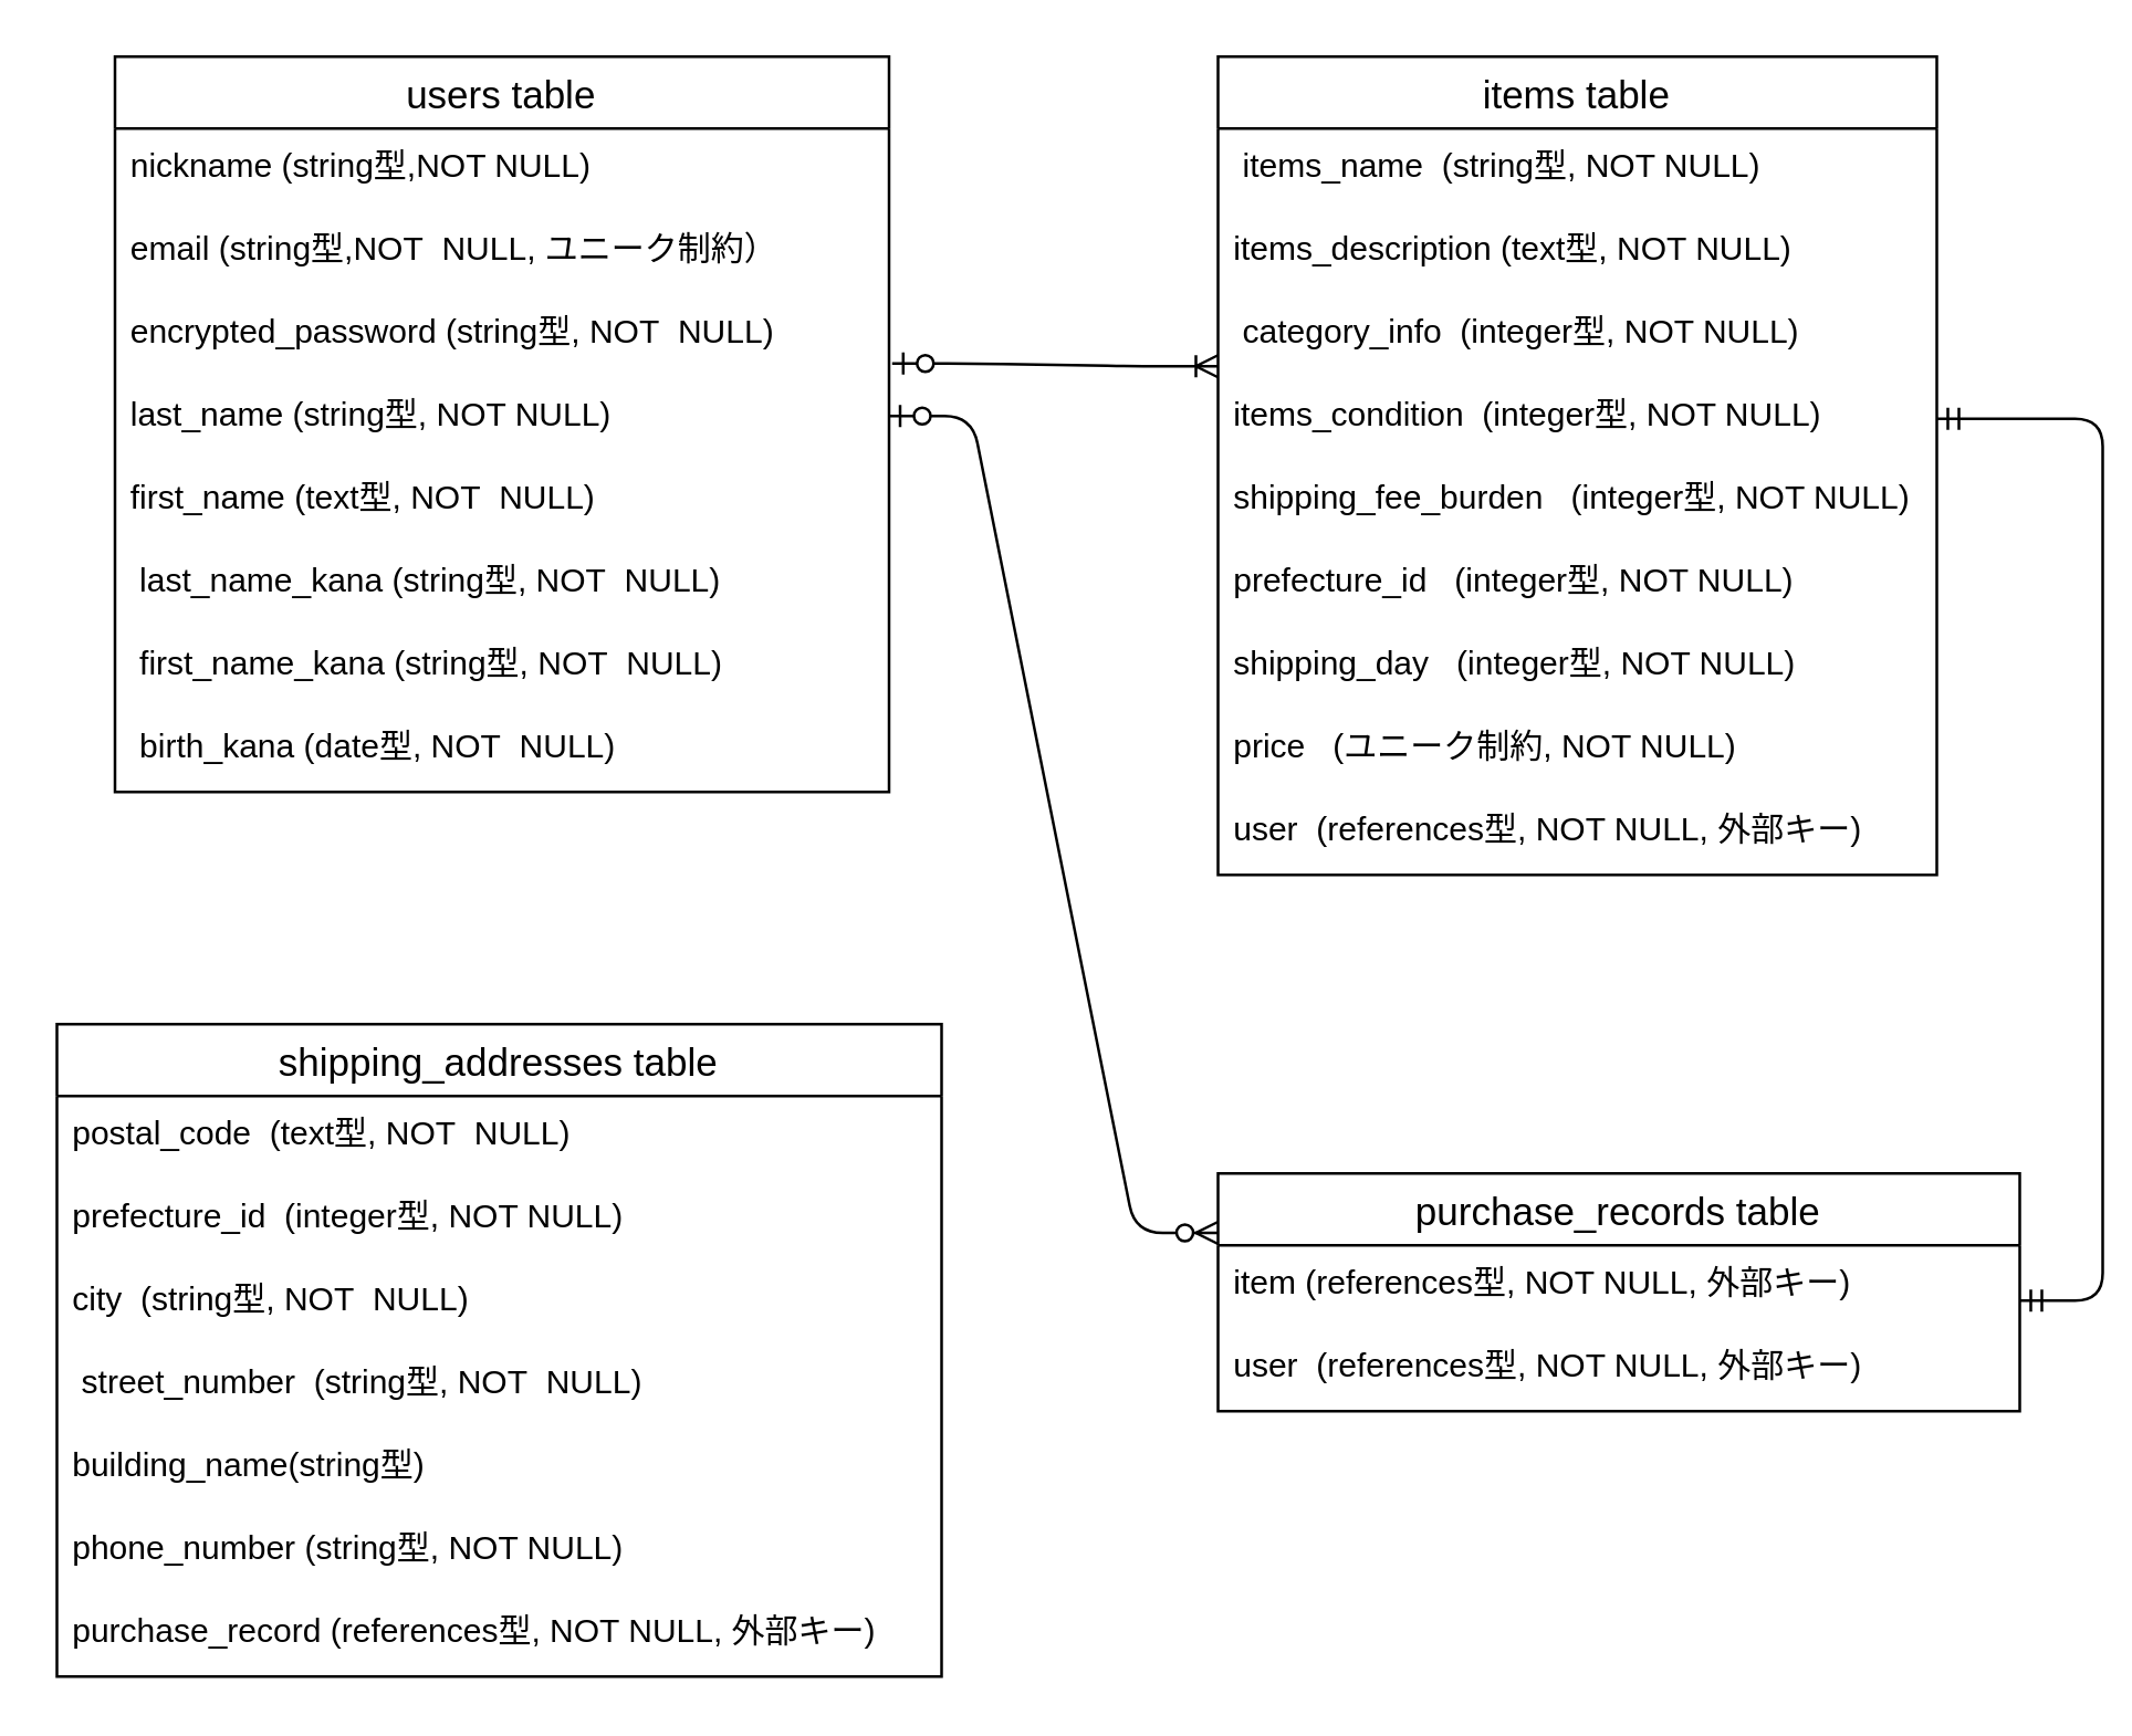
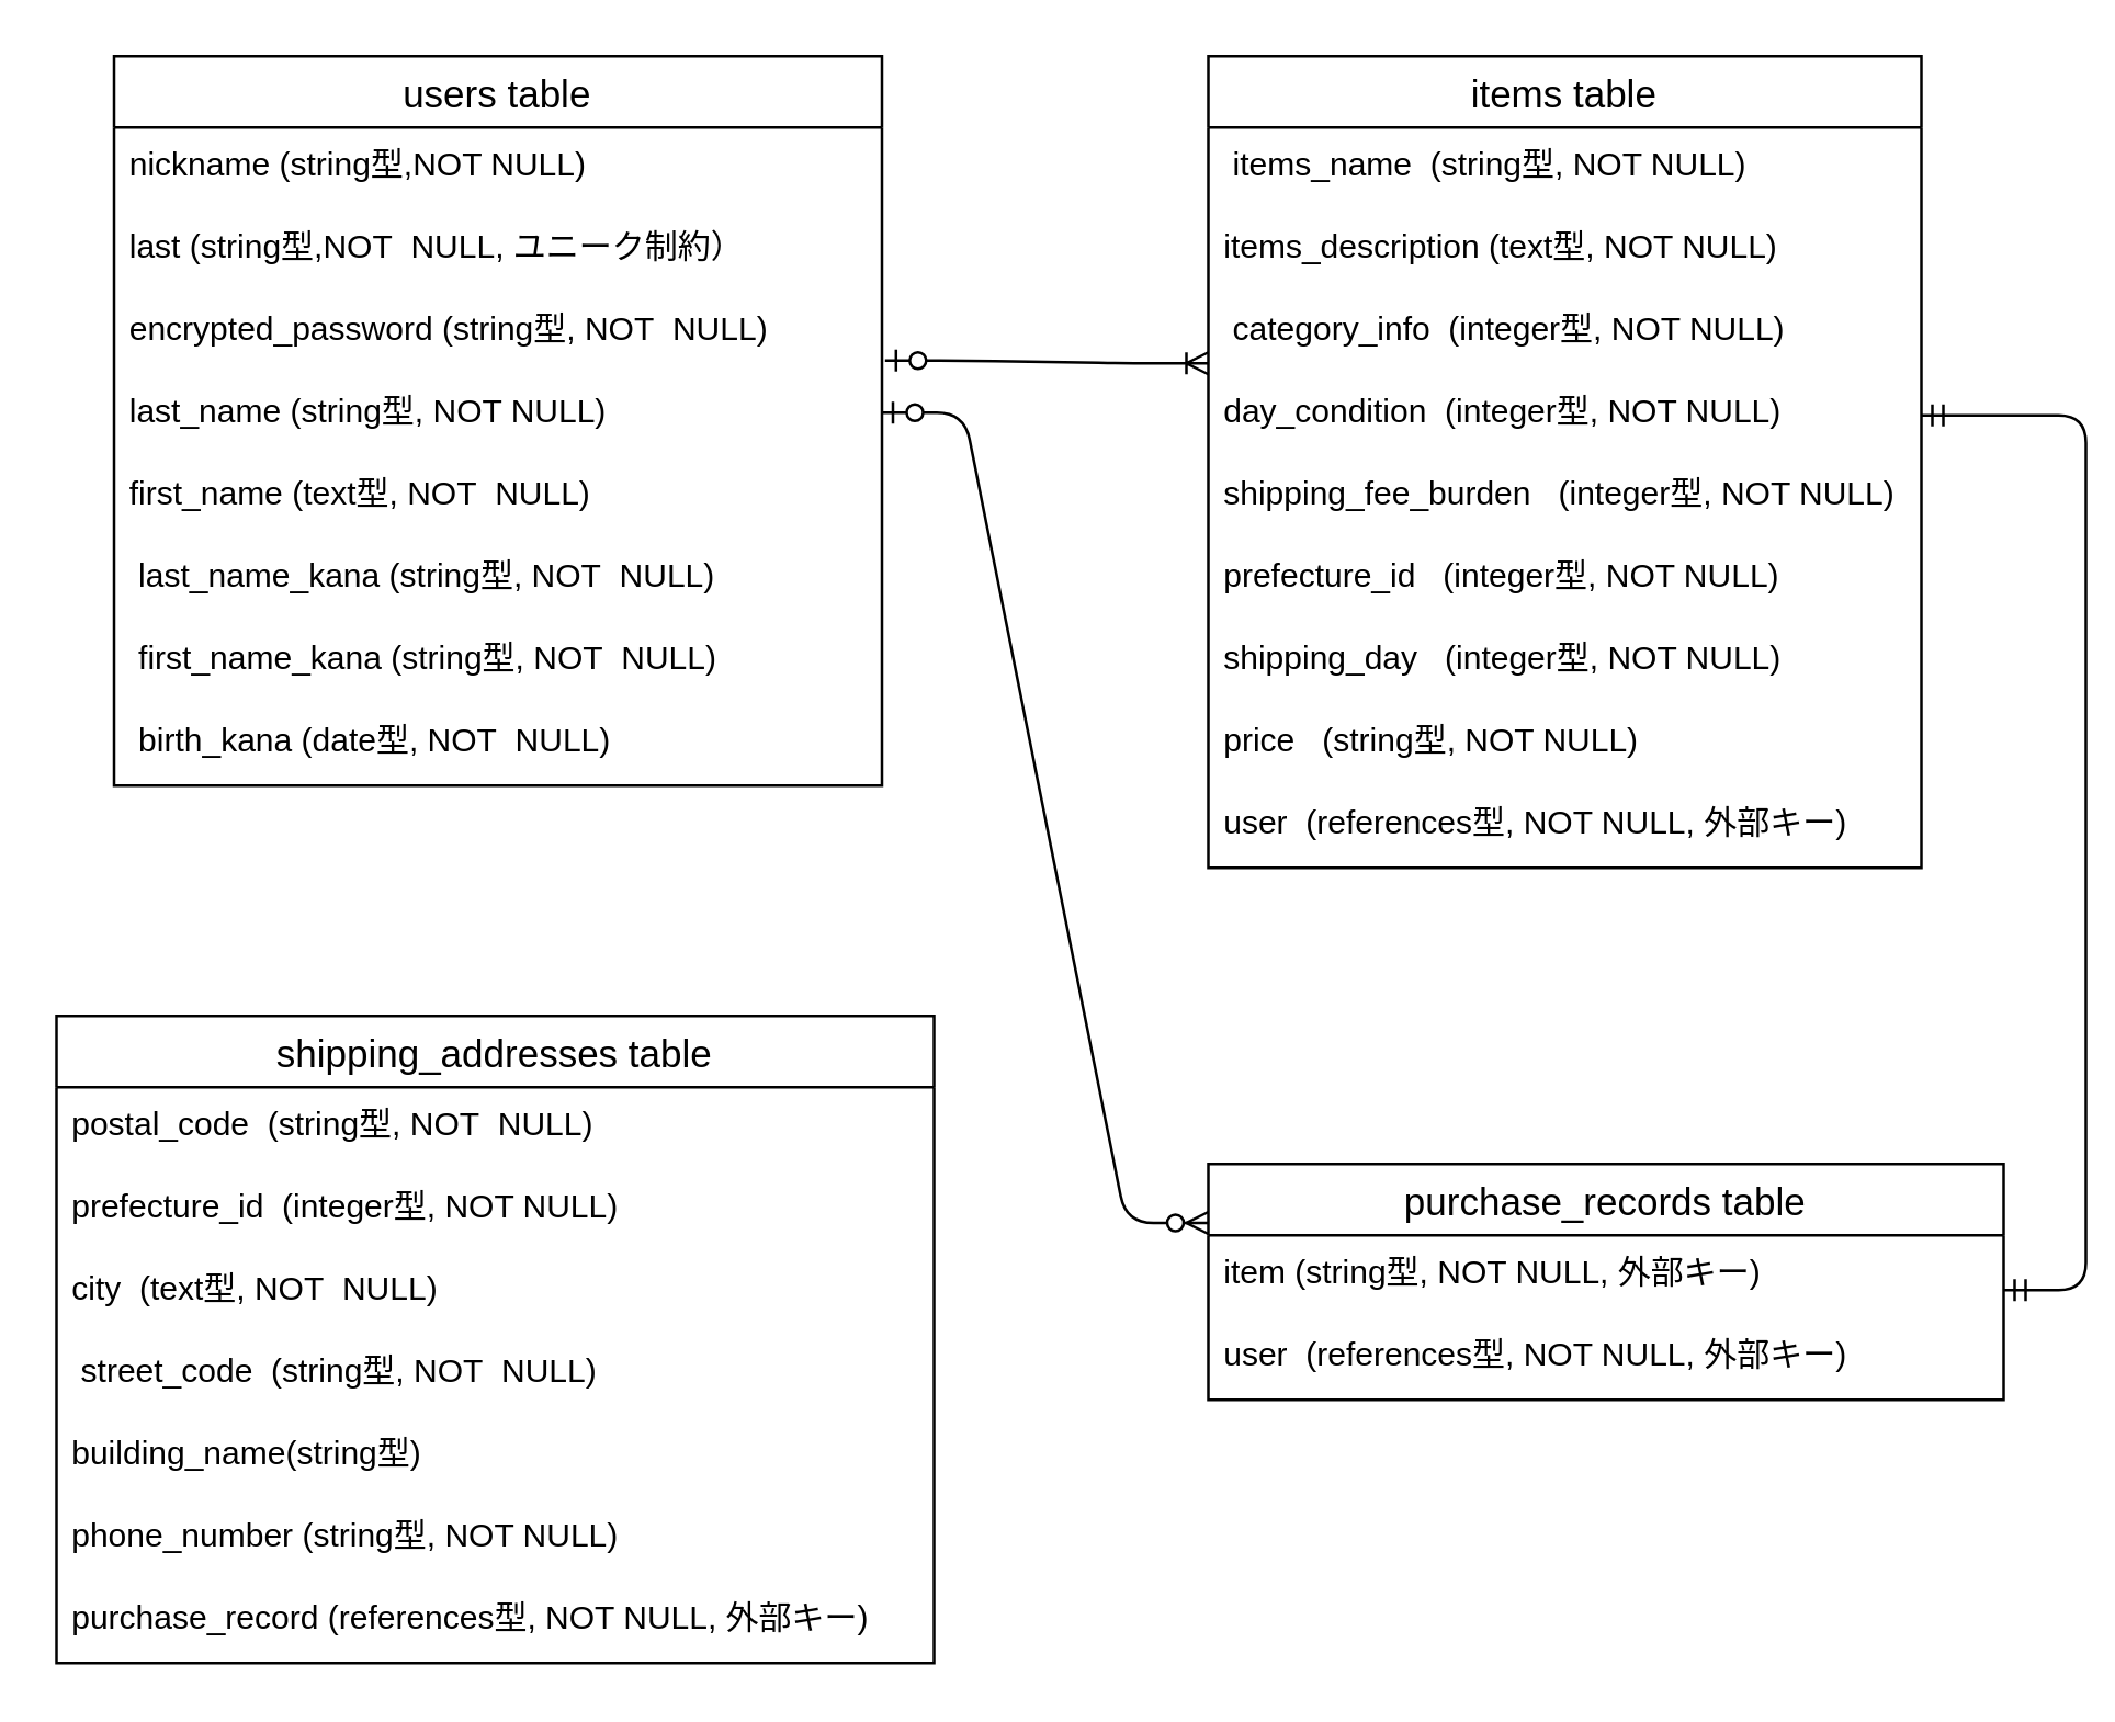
- <mxCell id="4" value="email (string型,NOT  NULL, ユニーク制約）&#10;" style="text;strokeColor=none;fillColor=none;spacingLeft=4;spacingRight=4;overflow=hidden;rotatable=0;points=[[0,0.5],[1,0.5]];portConstraint=eastwest;fontSize=12;" parent="2" vertex="1"><mxGeometry y="56" width="280" height="30" as="geometry" /></mxCell>
+ <mxCell id="4" value="last (string型,NOT  NULL, ユニーク制約）&#10;" style="text;strokeColor=none;fillColor=none;spacingLeft=4;spacingRight=4;overflow=hidden;rotatable=0;points=[[0,0.5],[1,0.5]];portConstraint=eastwest;fontSize=12;" parent="2" vertex="1"><mxGeometry y="56" width="280" height="30" as="geometry" /></mxCell>
- <mxCell id="15" value="items_condition  (integer型, NOT NULL)" style="text;strokeColor=none;fillColor=none;spacingLeft=4;spacingRight=4;overflow=hidden;rotatable=0;points=[[0,0.5],[1,0.5]];portConstraint=eastwest;fontSize=12;" parent="11" vertex="1"><mxGeometry y="116" width="260" height="30" as="geometry" /></mxCell>
+ <mxCell id="15" value="day_condition  (integer型, NOT NULL)" style="text;strokeColor=none;fillColor=none;spacingLeft=4;spacingRight=4;overflow=hidden;rotatable=0;points=[[0,0.5],[1,0.5]];portConstraint=eastwest;fontSize=12;" parent="11" vertex="1"><mxGeometry y="116" width="260" height="30" as="geometry" /></mxCell>
- <mxCell id="19" value="price   (ユニーク制約, NOT NULL)" style="text;strokeColor=none;fillColor=none;spacingLeft=4;spacingRight=4;overflow=hidden;rotatable=0;points=[[0,0.5],[1,0.5]];portConstraint=eastwest;fontSize=12;" vertex="1" parent="11"><mxGeometry y="236" width="260" height="30" as="geometry" /></mxCell>
+ <mxCell id="19" value="price   (string型, NOT NULL)" style="text;strokeColor=none;fillColor=none;spacingLeft=4;spacingRight=4;overflow=hidden;rotatable=0;points=[[0,0.5],[1,0.5]];portConstraint=eastwest;fontSize=12;" vertex="1" parent="11"><mxGeometry y="236" width="260" height="30" as="geometry" /></mxCell>
- <mxCell id="23" value="postal_code  (text型, NOT  NULL)&#10;" style="text;strokeColor=none;fillColor=none;spacingLeft=4;spacingRight=4;overflow=hidden;rotatable=0;points=[[0,0.5],[1,0.5]];portConstraint=eastwest;fontSize=12;" vertex="1" parent="22"><mxGeometry y="26" width="320" height="30" as="geometry" /></mxCell>
+ <mxCell id="23" value="postal_code  (string型, NOT  NULL)&#10;" style="text;strokeColor=none;fillColor=none;spacingLeft=4;spacingRight=4;overflow=hidden;rotatable=0;points=[[0,0.5],[1,0.5]];portConstraint=eastwest;fontSize=12;" vertex="1" parent="22"><mxGeometry y="26" width="320" height="30" as="geometry" /></mxCell>
- <mxCell id="33" value="item (references型, NOT NULL, 外部キー)" style="text;strokeColor=none;fillColor=none;spacingLeft=4;spacingRight=4;overflow=hidden;rotatable=0;points=[[0,0.5],[1,0.5]];portConstraint=eastwest;fontSize=12;" parent="1" vertex="1"><mxGeometry x="440" y="450" width="280" height="60" as="geometry" /></mxCell>
+ <mxCell id="33" value="item (string型, NOT NULL, 外部キー)" style="text;strokeColor=none;fillColor=none;spacingLeft=4;spacingRight=4;overflow=hidden;rotatable=0;points=[[0,0.5],[1,0.5]];portConstraint=eastwest;fontSize=12;" parent="1" vertex="1"><mxGeometry x="440" y="450" width="280" height="60" as="geometry" /></mxCell>
- <mxCell id="25" value="city  (string型, NOT  NULL)&#10;" style="text;strokeColor=none;fillColor=none;spacingLeft=4;spacingRight=4;overflow=hidden;rotatable=0;points=[[0,0.5],[1,0.5]];portConstraint=eastwest;fontSize=12;" vertex="1" parent="22"><mxGeometry y="86" width="320" height="30" as="geometry" /></mxCell>
+ <mxCell id="25" value="city  (text型, NOT  NULL)&#10;" style="text;strokeColor=none;fillColor=none;spacingLeft=4;spacingRight=4;overflow=hidden;rotatable=0;points=[[0,0.5],[1,0.5]];portConstraint=eastwest;fontSize=12;" vertex="1" parent="22"><mxGeometry y="86" width="320" height="30" as="geometry" /></mxCell>
- <mxCell id="26" value=" street_number  (string型, NOT  NULL)&#10;" style="text;strokeColor=none;fillColor=none;spacingLeft=4;spacingRight=4;overflow=hidden;rotatable=0;points=[[0,0.5],[1,0.5]];portConstraint=eastwest;fontSize=12;" vertex="1" parent="22"><mxGeometry y="116" width="320" height="30" as="geometry" /></mxCell>
+ <mxCell id="26" value=" street_code  (string型, NOT  NULL)&#10;" style="text;strokeColor=none;fillColor=none;spacingLeft=4;spacingRight=4;overflow=hidden;rotatable=0;points=[[0,0.5],[1,0.5]];portConstraint=eastwest;fontSize=12;" vertex="1" parent="22"><mxGeometry y="116" width="320" height="30" as="geometry" /></mxCell>
